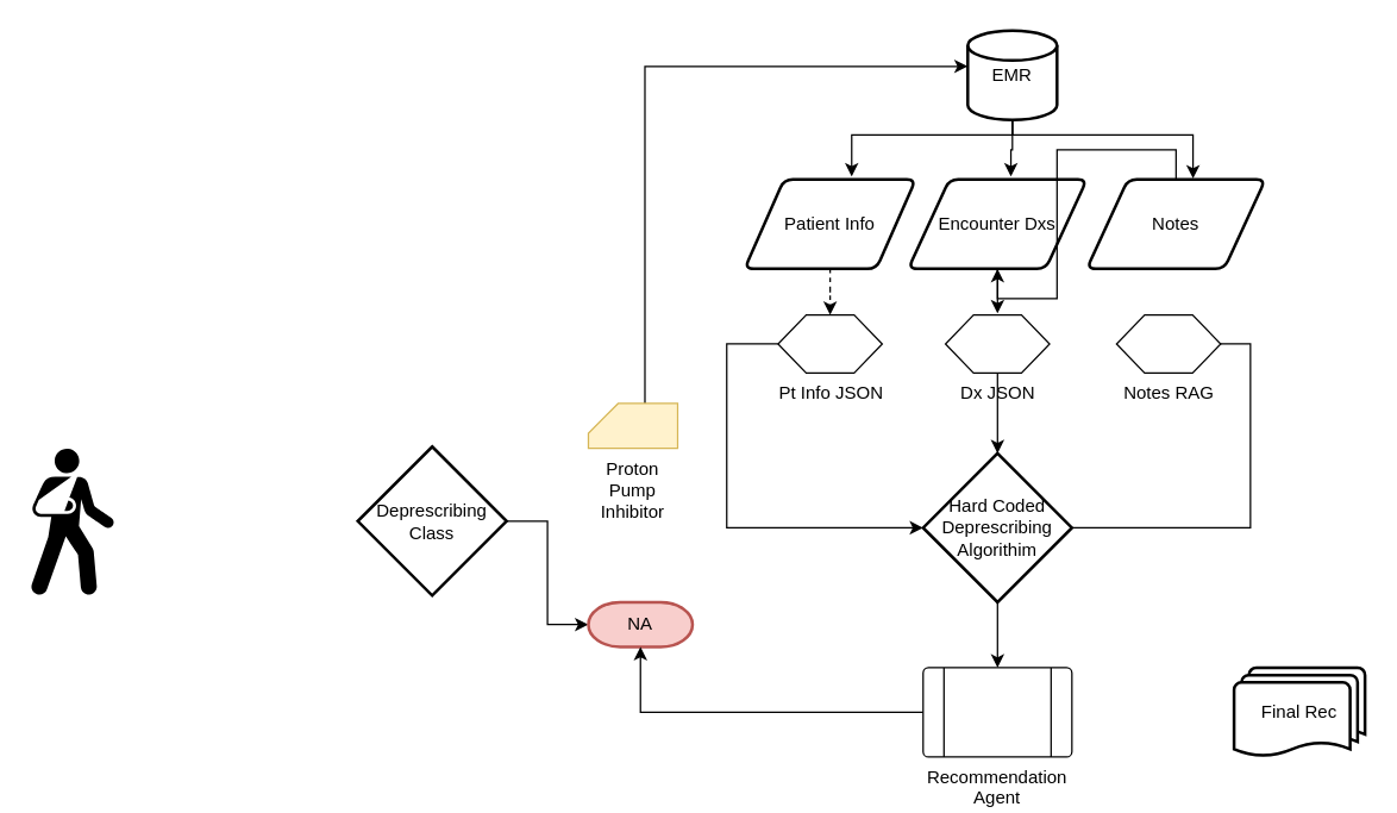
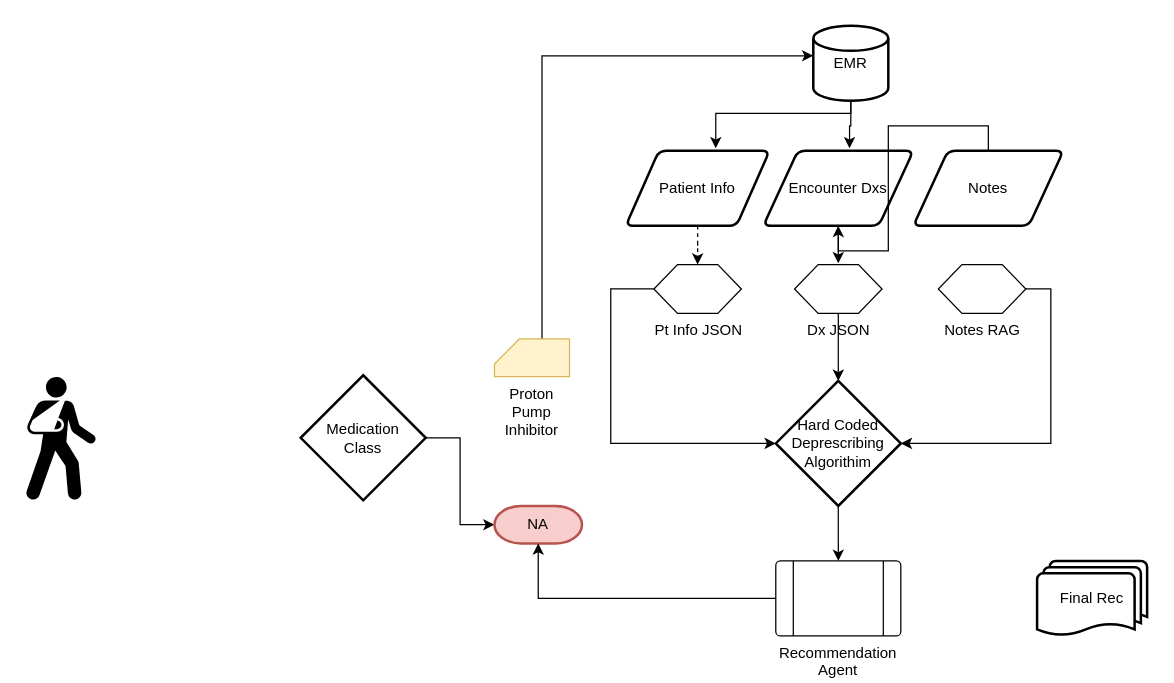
- <mxCell id="4" style="edgeStyle=orthogonalEdgeStyle;rounded=0;orthogonalLoop=1;jettySize=auto;html=1;entryX=0.595;entryY=-0.012;entryDx=0;entryDy=0;entryPerimeter=0;" parent="1" source="5" target="11" edge="1"><mxGeometry relative="1" as="geometry"><Array as="points"><mxPoint x="680" y="90" /><mxPoint x="801" y="90" /></Array></mxGeometry></mxCell>
- <mxCell id="16" value="Deprescribing&lt;br&gt;Class" style="strokeWidth=2;html=1;shape=mxgraph.flowchart.decision;whiteSpace=wrap;" parent="1" vertex="1"><mxGeometry x="240" y="299.5" width="100" height="100" as="geometry" /></mxCell>
+ <mxCell id="16" value="Medication&lt;br&gt;Class" style="strokeWidth=2;html=1;shape=mxgraph.flowchart.decision;whiteSpace=wrap;" parent="1" vertex="1"><mxGeometry x="240" y="299.5" width="100" height="100" as="geometry" /></mxCell>
- <mxCell id="20" style="edgeStyle=orthogonalEdgeStyle;rounded=0;orthogonalLoop=1;jettySize=auto;html=1;entryX=1;entryY=0.5;entryDx=0;entryDy=0;entryPerimeter=0;endArrow=none;" edge="1" parent="1" source="21" target="25"><mxGeometry relative="1" as="geometry"><Array as="points"><mxPoint x="840" y="231" /><mxPoint x="840" y="354" /></Array></mxGeometry></mxCell>
+ <mxCell id="20" style="edgeStyle=orthogonalEdgeStyle;rounded=0;orthogonalLoop=1;jettySize=auto;html=1;entryX=1;entryY=0.5;entryDx=0;entryDy=0;entryPerimeter=0;" edge="1" parent="1" source="21" target="25"><mxGeometry relative="1" as="geometry"><Array as="points"><mxPoint x="840" y="231" /><mxPoint x="840" y="354" /></Array></mxGeometry></mxCell>
